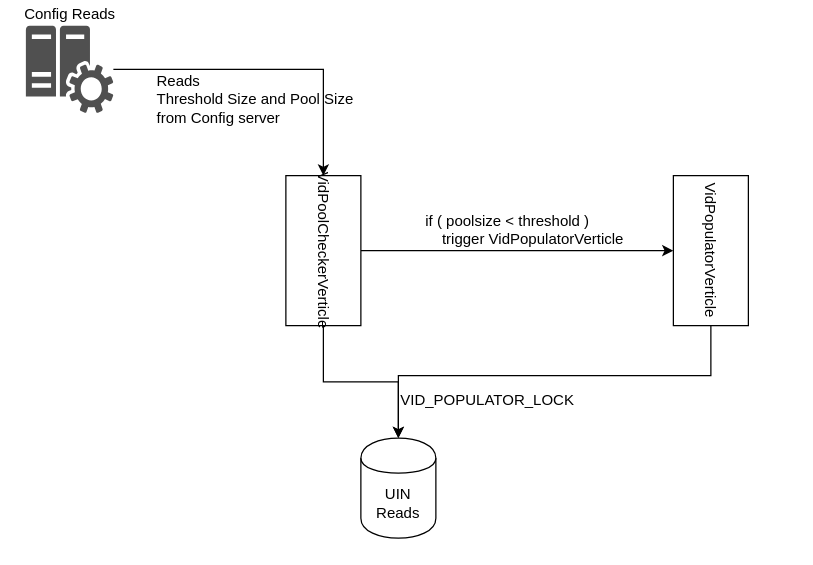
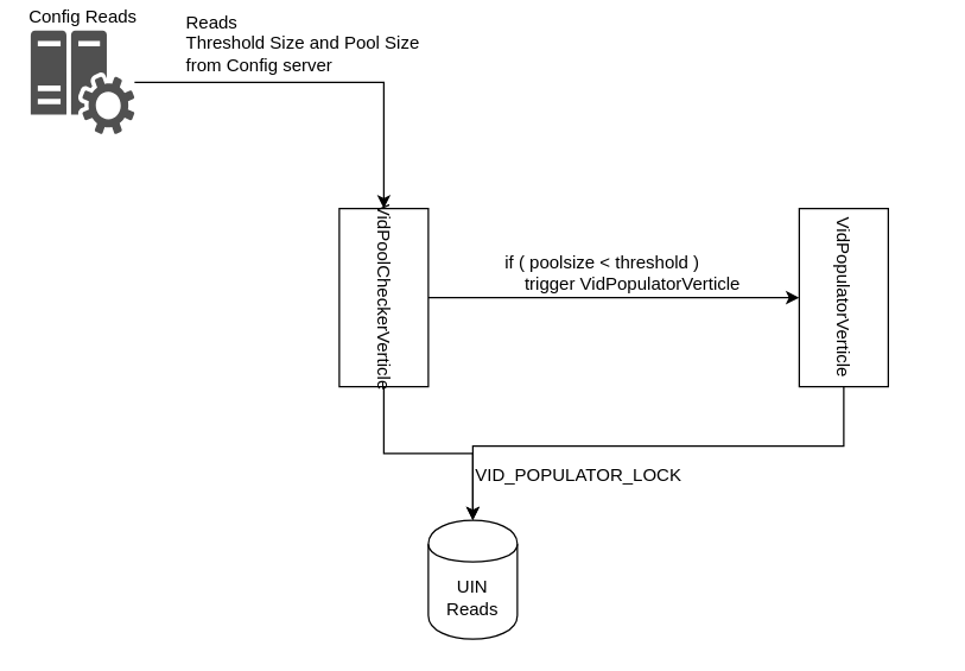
- <mxCell id="7" value="Reads &lt;br&gt;Threshold Size and Pool Size&amp;nbsp;&lt;br&gt;from Config server" style="text;html=1;resizable=0;points=[];autosize=1;align=left;verticalAlign=top;spacingTop=-4;" parent="1" vertex="1"><mxGeometry x="123" y="55" width="180" height="40" as="geometry" /></mxCell>
+ <mxCell id="7" value="Reads &lt;br&gt;Threshold Size and Pool Size&amp;nbsp;&lt;br&gt;from Config server" style="text;html=1;resizable=0;points=[];autosize=1;align=left;verticalAlign=top;spacingTop=-4;" parent="1" vertex="1"><mxGeometry x="123" y="5" width="180" height="40" as="geometry" /></mxCell>
